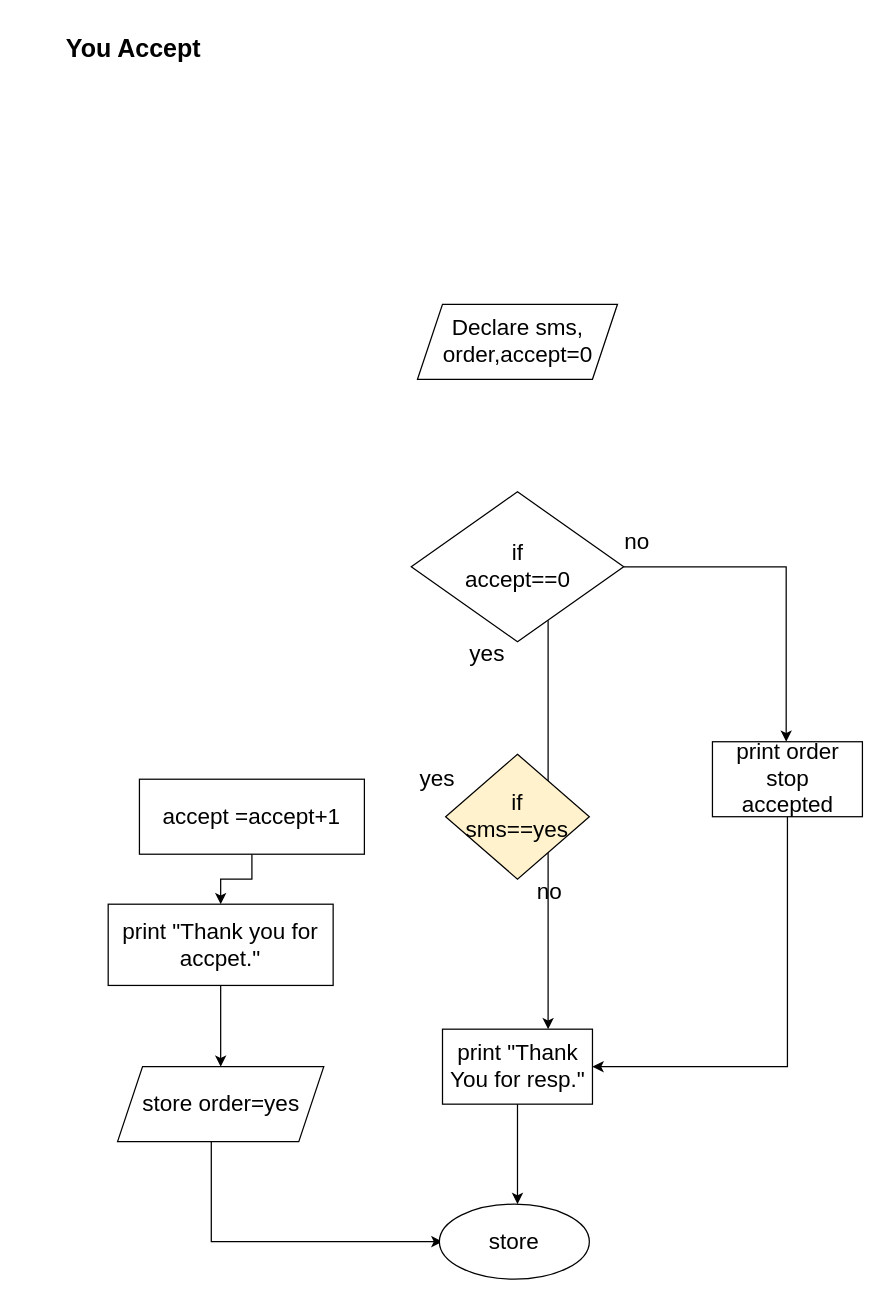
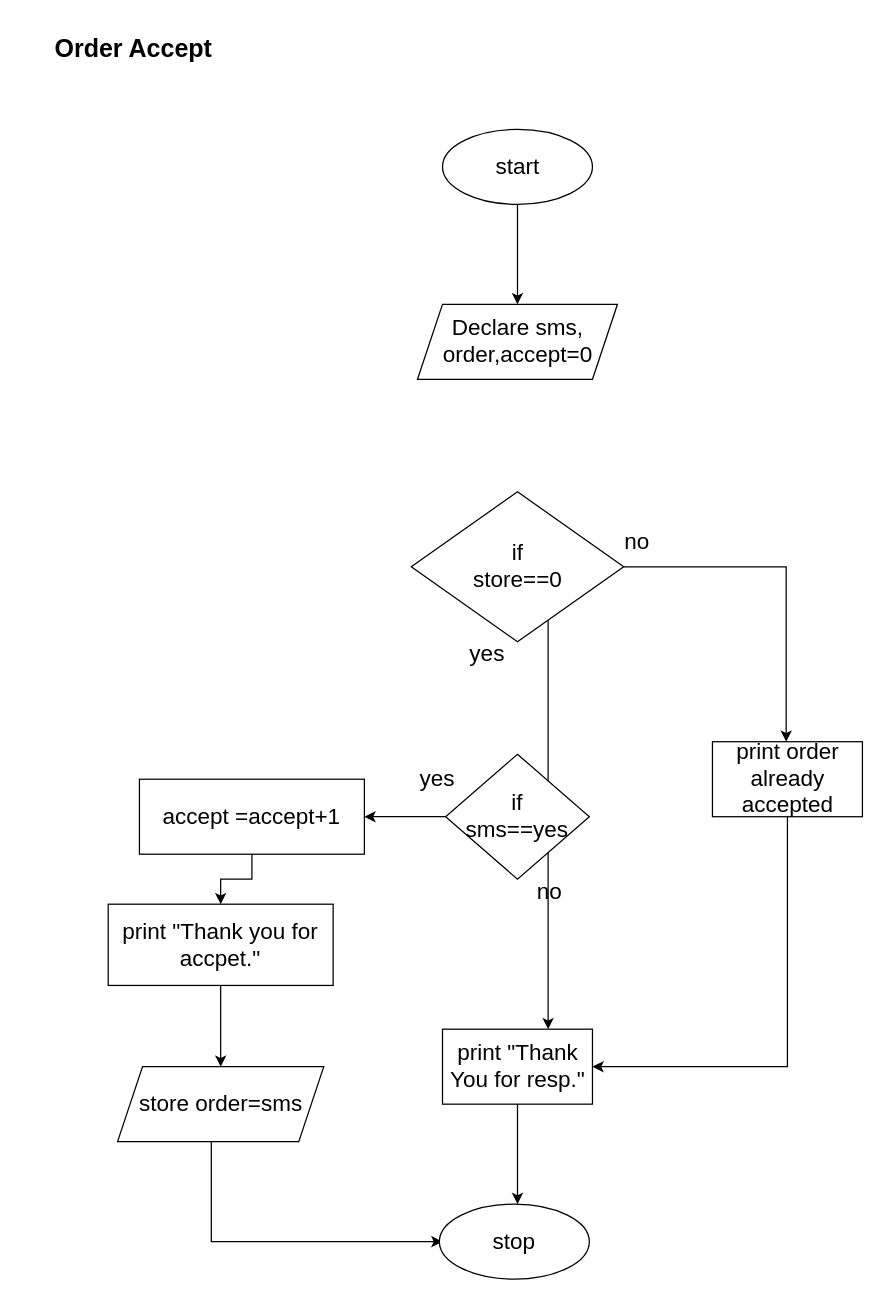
- <mxCell id="25" value="&lt;font size=&quot;1&quot; style=&quot;&quot;&gt;&lt;b style=&quot;font-size: 20px;&quot;&gt;You Accept&lt;/b&gt;&lt;/font&gt;" style="text;html=1;align=center;verticalAlign=middle;resizable=0;points=[];autosize=1;strokeColor=none;fillColor=none;fontSize=18;" parent="1" vertex="1"><mxGeometry x="20" y="20" width="171" height="38" as="geometry" /></mxCell>
+ <mxCell id="25" value="&lt;font size=&quot;1&quot; style=&quot;&quot;&gt;&lt;b style=&quot;font-size: 20px;&quot;&gt;Order Accept&lt;/b&gt;&lt;/font&gt;" style="text;html=1;align=center;verticalAlign=middle;resizable=0;points=[];autosize=1;strokeColor=none;fillColor=none;fontSize=18;" parent="1" vertex="1"><mxGeometry x="20" y="20" width="171" height="38" as="geometry" /></mxCell>
+ <mxCell id="3" value="start" style="ellipse;whiteSpace=wrap;html=1;fontSize=18;align=center;" parent="1" vertex="1"><mxGeometry x="353.5" y="103" width="120" height="60" as="geometry" /></mxCell>
+ <mxCell id="2" value="" style="edgeStyle=orthogonalEdgeStyle;rounded=0;orthogonalLoop=1;jettySize=auto;html=1;fontSize=18;align=center;" parent="1" source="3" target="4" edge="1"><mxGeometry relative="1" as="geometry" /></mxCell>
- <mxCell id="7" value="if &lt;br style=&quot;font-size: 18px;&quot;&gt;accept==0" style="rhombus;whiteSpace=wrap;html=1;fontSize=18;align=center;" parent="1" vertex="1"><mxGeometry x="328.5" y="393" width="170" height="120" as="geometry" /></mxCell>
+ <mxCell id="7" value="if &lt;br style=&quot;font-size: 18px;&quot;&gt;store==0" style="rhombus;whiteSpace=wrap;html=1;fontSize=18;align=center;" parent="1" vertex="1"><mxGeometry x="328.5" y="393" width="170" height="120" as="geometry" /></mxCell>
- <mxCell id="22" value="print order stop&lt;br style=&quot;font-size: 18px;&quot;&gt;accepted" style="whiteSpace=wrap;html=1;fontSize=18;align=center;" parent="1" vertex="1"><mxGeometry x="569.5" y="593" width="120" height="60" as="geometry" /></mxCell>
+ <mxCell id="22" value="print order already&lt;br style=&quot;font-size: 18px;&quot;&gt;accepted" style="whiteSpace=wrap;html=1;fontSize=18;align=center;" parent="1" vertex="1"><mxGeometry x="569.5" y="593" width="120" height="60" as="geometry" /></mxCell>
+ <mxCell id="10" value="" style="edgeStyle=orthogonalEdgeStyle;rounded=0;orthogonalLoop=1;jettySize=auto;html=1;entryX=1;entryY=0.5;entryDx=0;entryDy=0;fontSize=18;align=center;" parent="1" source="11" target="24" edge="1"><mxGeometry relative="1" as="geometry" /></mxCell>
- <mxCell id="11" value="if &lt;br style=&quot;font-size: 18px;&quot;&gt;sms==yes" style="rhombus;whiteSpace=wrap;html=1;fontSize=18;align=center;fillColor=#fff2cc;" parent="1" vertex="1"><mxGeometry x="356" y="603" width="115" height="100" as="geometry" /></mxCell>
+ <mxCell id="11" value="if &lt;br style=&quot;font-size: 18px;&quot;&gt;sms==yes" style="rhombus;whiteSpace=wrap;html=1;fontSize=18;align=center;" parent="1" vertex="1"><mxGeometry x="356" y="603" width="115" height="100" as="geometry" /></mxCell>
- <mxCell id="15" value="store order=yes" style="shape=parallelogram;perimeter=parallelogramPerimeter;whiteSpace=wrap;html=1;fixedSize=1;fontSize=18;align=center;" parent="1" vertex="1"><mxGeometry x="93.5" y="853" width="165" height="60" as="geometry" /></mxCell>
+ <mxCell id="15" value="store order=sms" style="shape=parallelogram;perimeter=parallelogramPerimeter;whiteSpace=wrap;html=1;fixedSize=1;fontSize=18;align=center;" parent="1" vertex="1"><mxGeometry x="93.5" y="853" width="165" height="60" as="geometry" /></mxCell>
- <mxCell id="20" value="store" style="ellipse;whiteSpace=wrap;html=1;fontSize=18;align=center;" parent="1" vertex="1"><mxGeometry x="351" y="963" width="120" height="60" as="geometry" /></mxCell>
+ <mxCell id="20" value="stop" style="ellipse;whiteSpace=wrap;html=1;fontSize=18;align=center;" parent="1" vertex="1"><mxGeometry x="351" y="963" width="120" height="60" as="geometry" /></mxCell>
